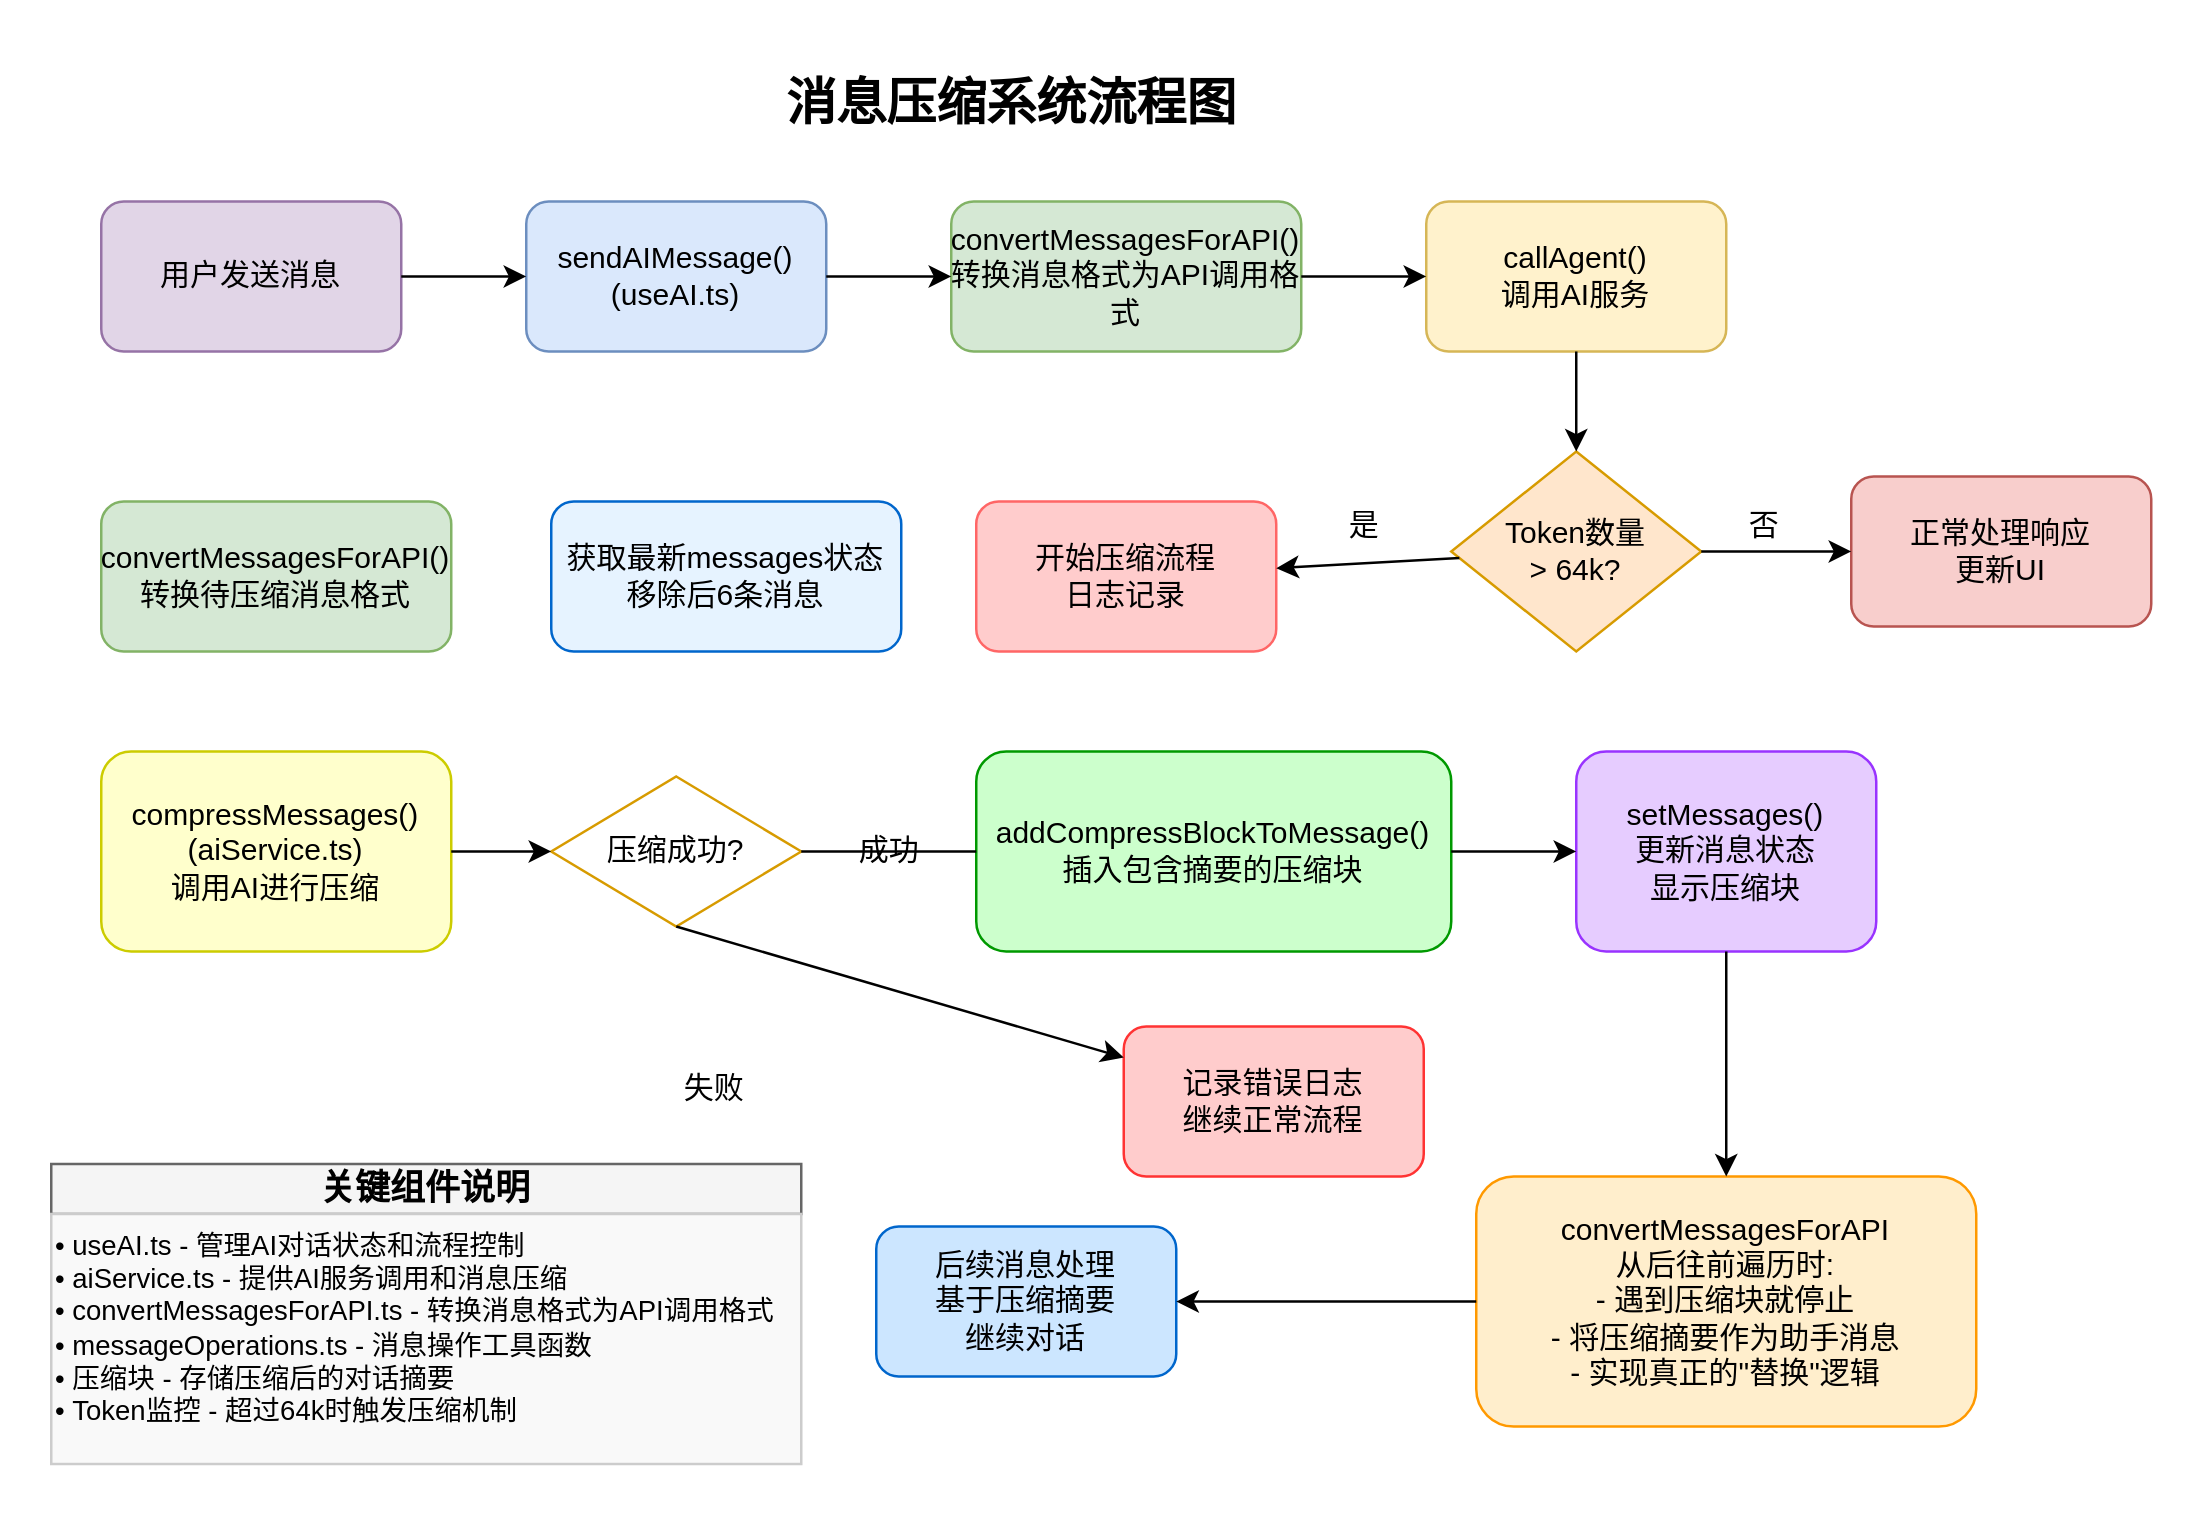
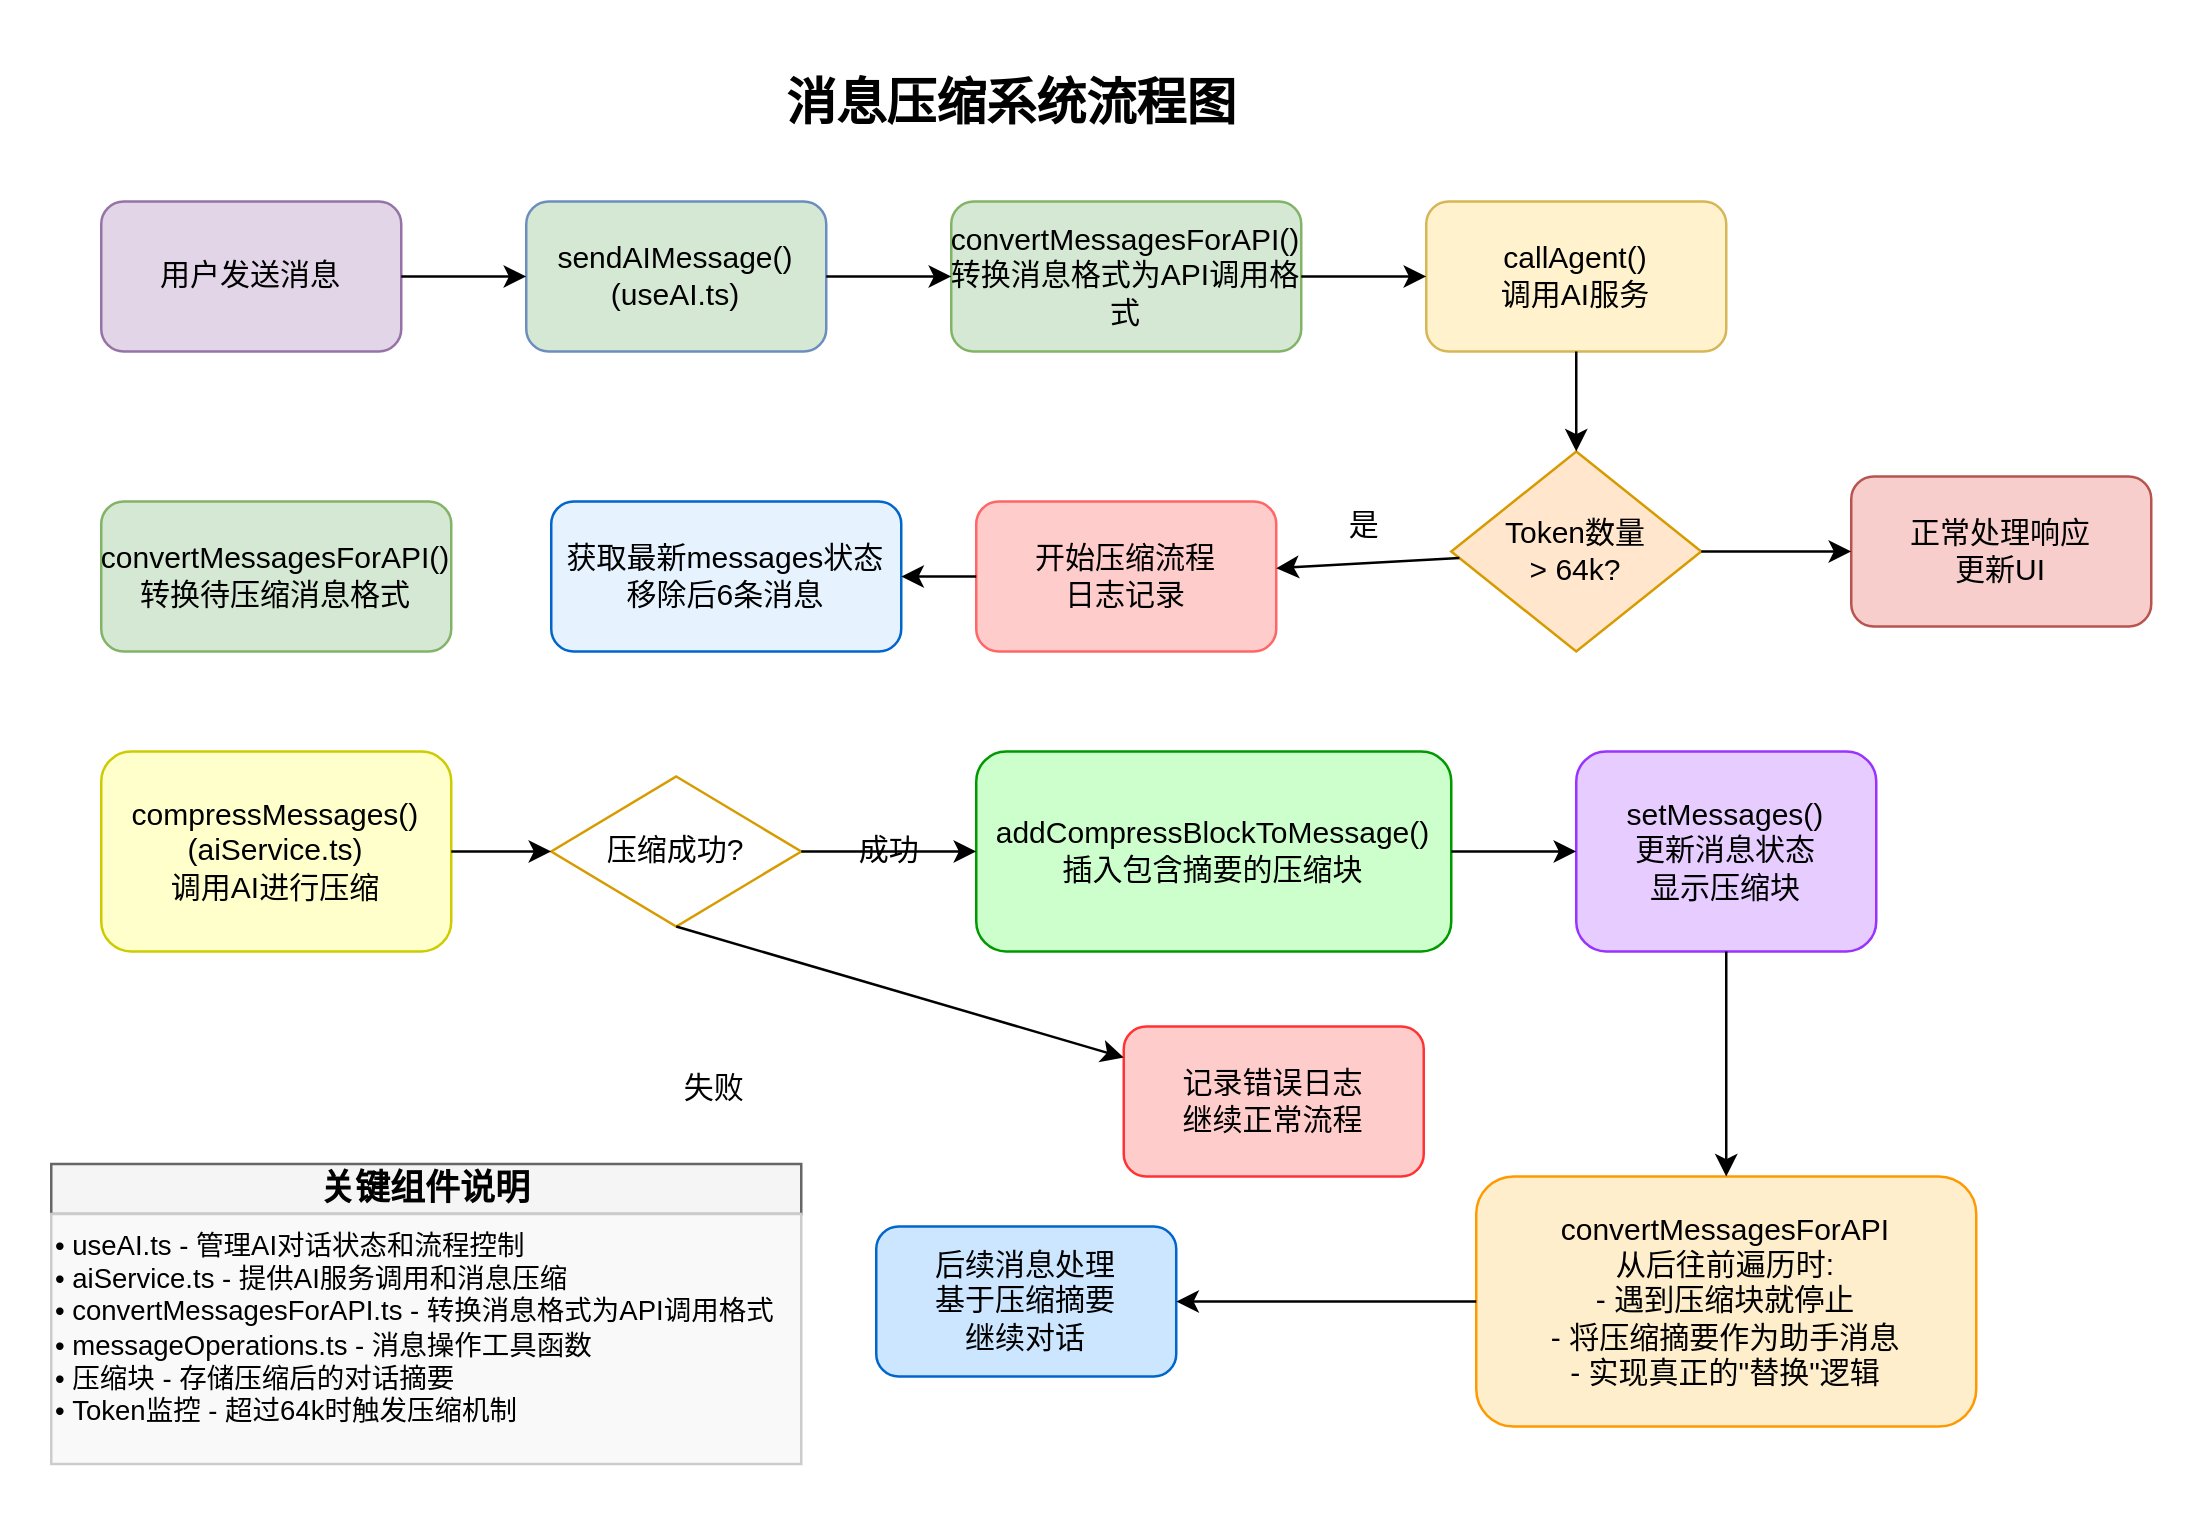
- <mxCell id="4" value="sendAIMessage()&lt;br&gt;(useAI.ts)" style="rounded=1;whiteSpace=wrap;html=1;fillColor=#dae8fc;strokeColor=#6c8ebf;" parent="1" vertex="1"><mxGeometry x="210" y="80" width="120" height="60" as="geometry" /></mxCell>
+ <mxCell id="4" value="sendAIMessage()&lt;br&gt;(useAI.ts)" style="rounded=1;whiteSpace=wrap;html=1;fillColor=#d5e8d4;strokeColor=#6c8ebf;" parent="1" vertex="1"><mxGeometry x="210" y="80" width="120" height="60" as="geometry" /></mxCell>
- <mxCell id="34" value="否" style="text;strokeColor=none;fillColor=none;html=1;fontSize=12;fontStyle=0;verticalAlign=middle;align=center;" parent="1" vertex="1"><mxGeometry x="690" y="200" width="30" height="20" as="geometry" /></mxCell>
+ <mxCell id="25" parent="1" source="9" target="10" edge="1"><mxGeometry relative="1" as="geometry" /></mxCell>
- <mxCell id="28" parent="1" source="13" target="14" edge="1" style="endArrow=none;"><mxGeometry relative="1" as="geometry" /></mxCell>
+ <mxCell id="28" parent="1" source="13" target="14" edge="1"><mxGeometry relative="1" as="geometry" /></mxCell>
